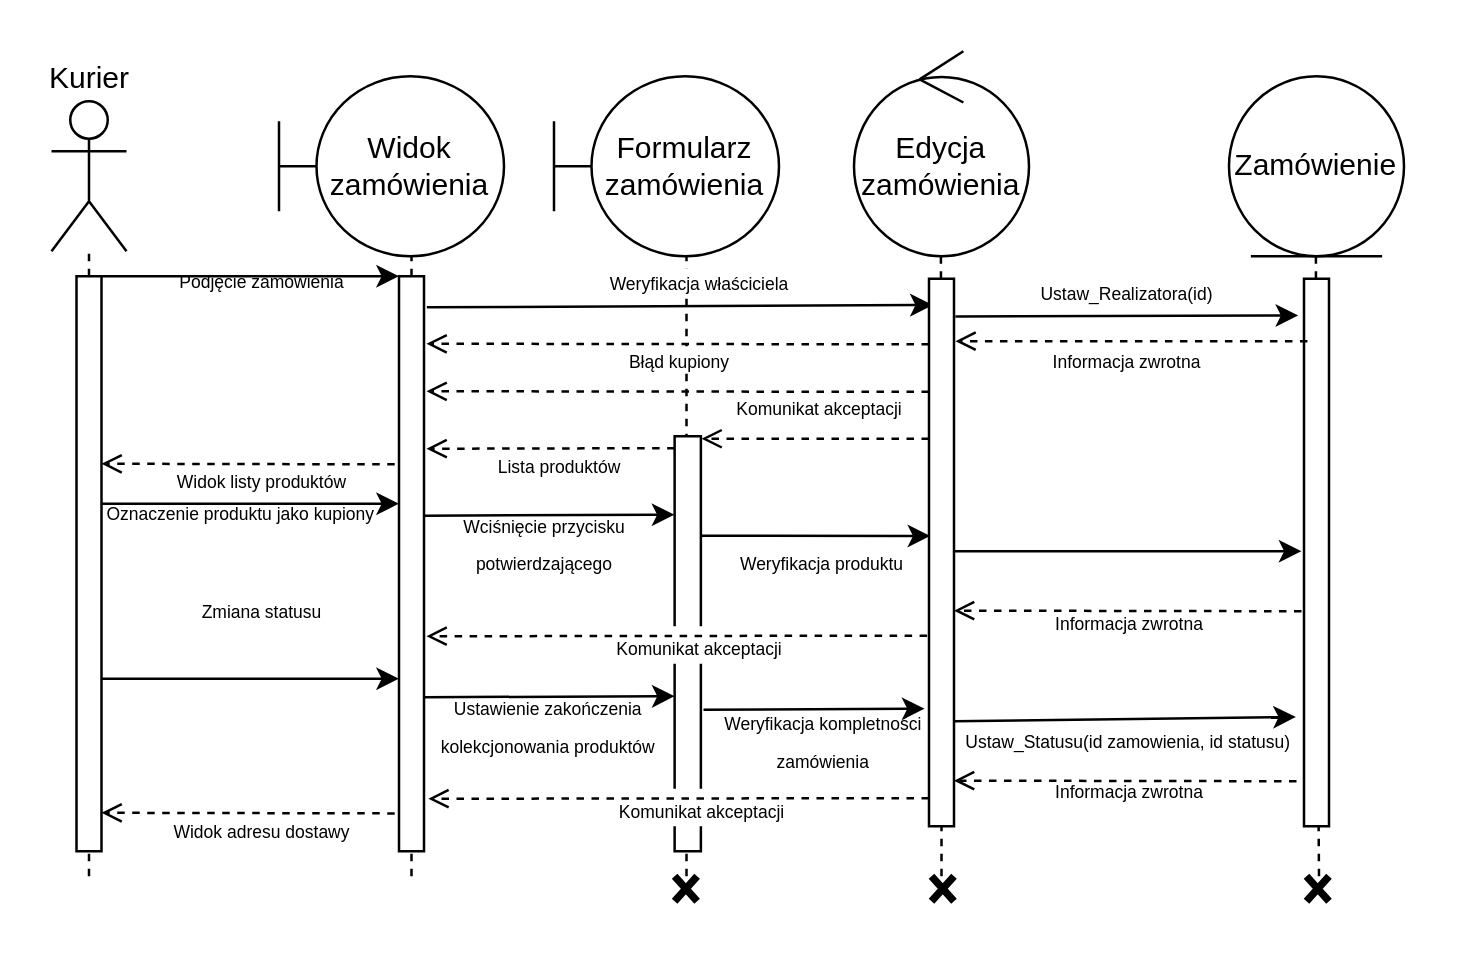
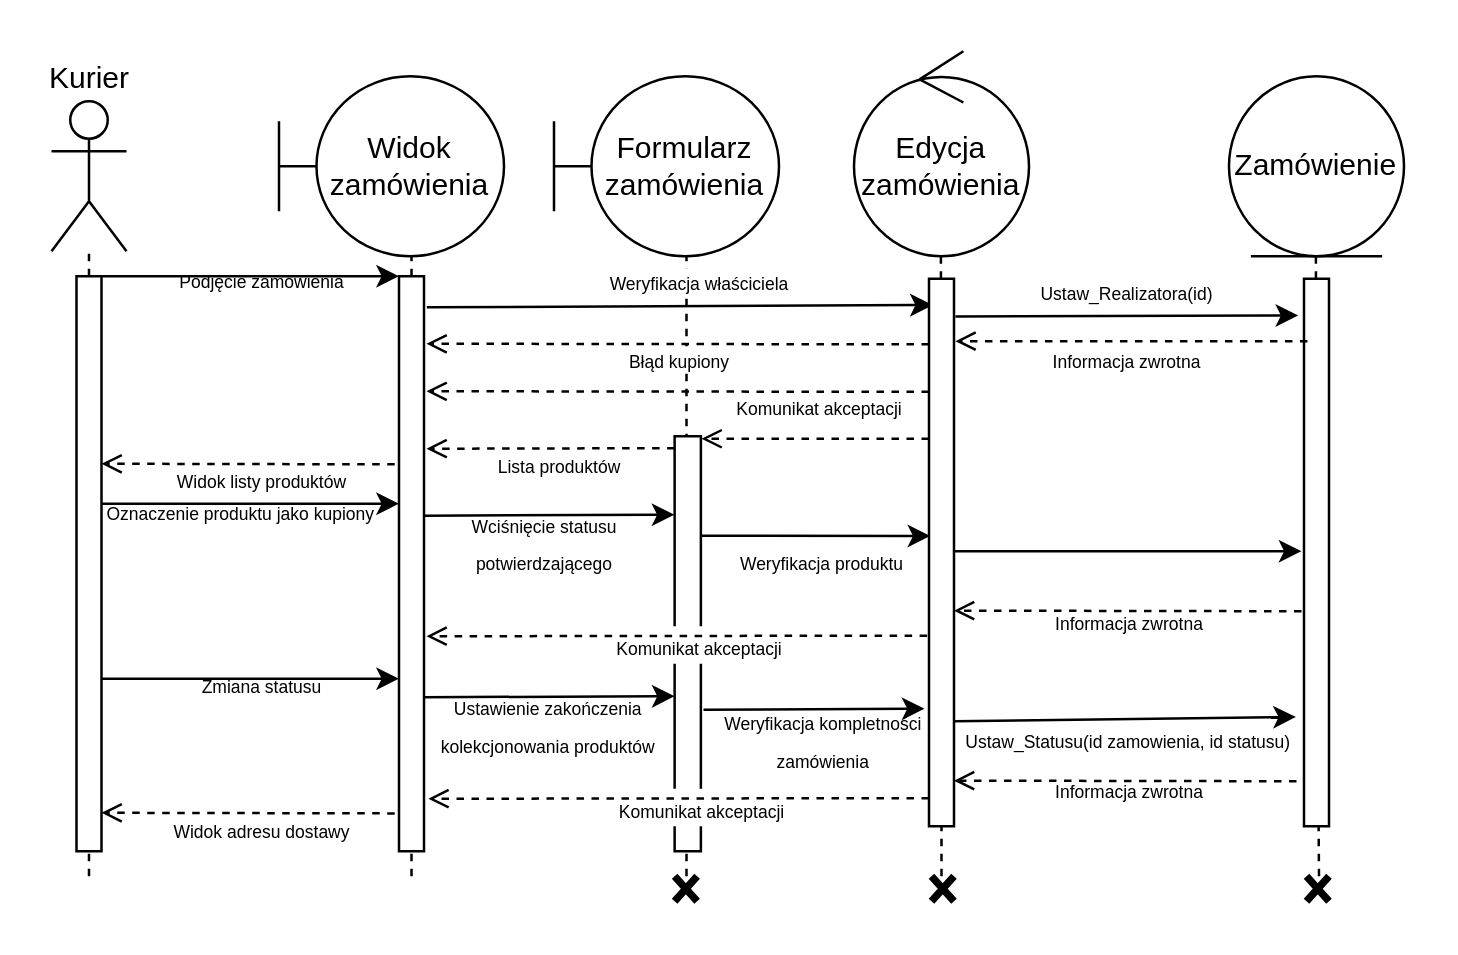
- <mxCell id="39" value="&lt;font style=&quot;font-size: 7px&quot;&gt;Wciśnięcie przycisku potwierdzającego&lt;/font&gt;" style="text;html=1;strokeColor=none;fillColor=none;align=center;verticalAlign=middle;whiteSpace=wrap;rounded=0;" vertex="1" parent="1"><mxGeometry x="178" y="206" width="79" height="20" as="geometry" /></mxCell>
+ <mxCell id="39" value="&lt;font style=&quot;font-size: 7px&quot;&gt;Wciśnięcie statusu potwierdzającego&lt;/font&gt;" style="text;html=1;strokeColor=none;fillColor=none;align=center;verticalAlign=middle;whiteSpace=wrap;rounded=0;" vertex="1" parent="1"><mxGeometry x="178" y="206" width="79" height="20" as="geometry" /></mxCell>
- <mxCell id="41" value="&lt;font style=&quot;font-size: 7px&quot;&gt;Zmiana statusu&lt;/font&gt;" style="text;html=1;strokeColor=none;fillColor=none;align=center;verticalAlign=middle;whiteSpace=wrap;rounded=0;" vertex="1" parent="1"><mxGeometry x="65" y="233" width="79" height="20" as="geometry" /></mxCell>
+ <mxCell id="41" value="&lt;font style=&quot;font-size: 7px&quot;&gt;Zmiana statusu&lt;/font&gt;" style="text;html=1;strokeColor=none;fillColor=none;align=center;verticalAlign=middle;whiteSpace=wrap;rounded=0;" vertex="1" parent="1"><mxGeometry x="65" y="263" width="79" height="20" as="geometry" /></mxCell>
